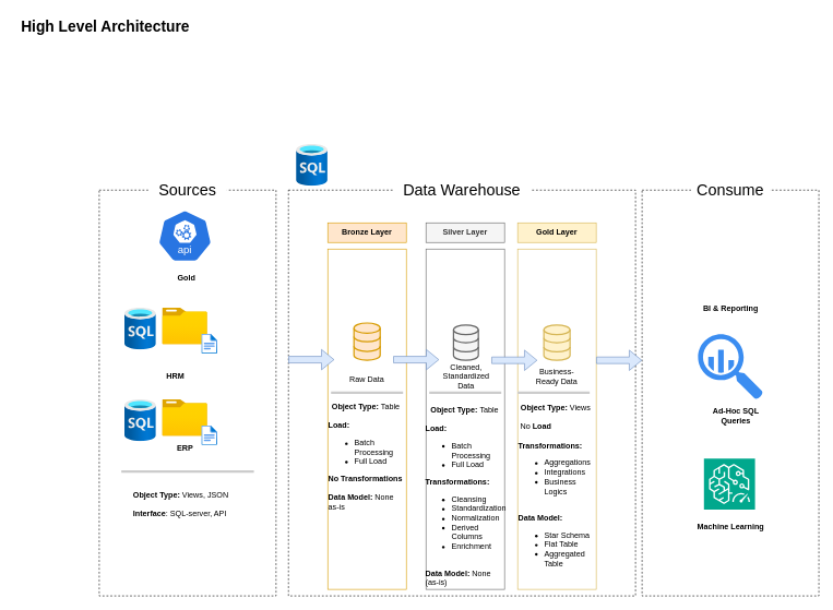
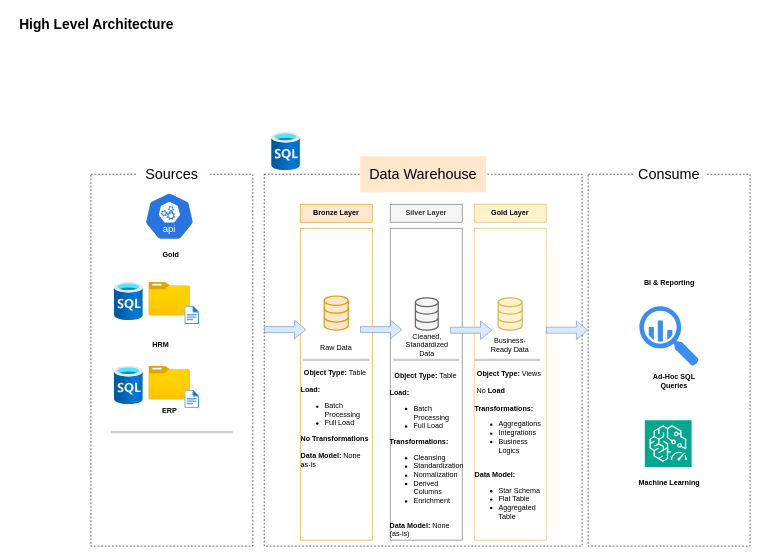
- <mxCell id="6" value="Data Warehouse" style="rounded=0;whiteSpace=wrap;html=1;fontSize=24;strokeColor=none;" parent="1" vertex="1"><mxGeometry x="600" y="260" width="210" height="60" as="geometry" /></mxCell>
+ <mxCell id="6" value="Data Warehouse" style="rounded=0;whiteSpace=wrap;html=1;fontSize=24;strokeColor=none;fillColor=#ffe6cc;" parent="1" vertex="1"><mxGeometry x="600" y="260" width="210" height="60" as="geometry" /></mxCell>
- <mxCell id="23" value="&lt;font&gt;&lt;b&gt;Object Type: &lt;/b&gt;Views, JSON&lt;/font&gt;&lt;div&gt;&lt;br&gt;&lt;div&gt;&lt;font&gt;&lt;b&gt;Interface&lt;/b&gt;: SQL-server, API&lt;/font&gt;&lt;/div&gt;&lt;/div&gt;" style="text;html=1;align=left;verticalAlign=middle;resizable=0;points=[];autosize=1;strokeColor=none;fillColor=none;" parent="1" vertex="1"><mxGeometry x="201" y="740" width="170" height="60" as="geometry" /></mxCell>
